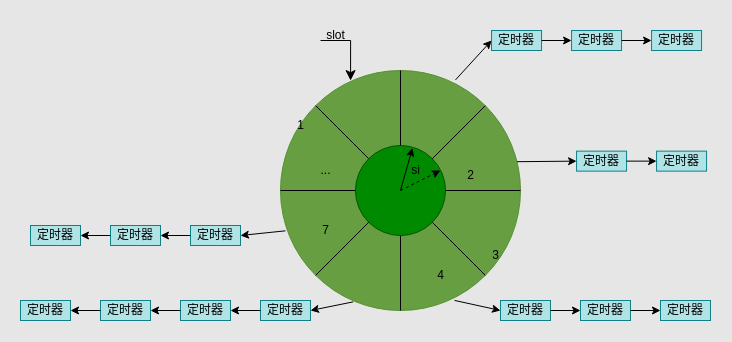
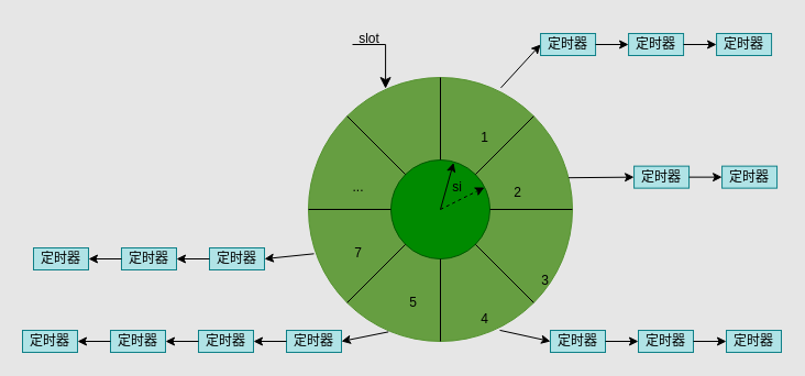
- <mxCell id="13" value="1" style="text;html=1;align=center;verticalAlign=middle;resizable=0;points=[];autosize=1;strokeColor=none;fillColor=none;" vertex="1" parent="1"><mxGeometry x="285" y="110" width="30" height="30" as="geometry" /></mxCell>
+ <mxCell id="13" value="1" style="text;html=1;align=center;verticalAlign=middle;resizable=0;points=[];autosize=1;strokeColor=none;fillColor=none;" vertex="1" parent="1"><mxGeometry x="425" y="110" width="30" height="30" as="geometry" /></mxCell>
+ <mxCell id="17" value="5" style="text;html=1;align=center;verticalAlign=middle;resizable=0;points=[];autosize=1;strokeColor=none;fillColor=none;" vertex="1" parent="1"><mxGeometry x="360" y="260" width="30" height="30" as="geometry" /></mxCell>
- <mxCell id="16" value="4" style="text;html=1;align=center;verticalAlign=middle;resizable=0;points=[];autosize=1;strokeColor=none;fillColor=none;" vertex="1" parent="1"><mxGeometry x="425" y="260" width="30" height="30" as="geometry" /></mxCell>
+ <mxCell id="16" value="4" style="text;html=1;align=center;verticalAlign=middle;resizable=0;points=[];autosize=1;strokeColor=none;fillColor=none;" vertex="1" parent="1"><mxGeometry x="425" y="275" width="30" height="30" as="geometry" /></mxCell>
